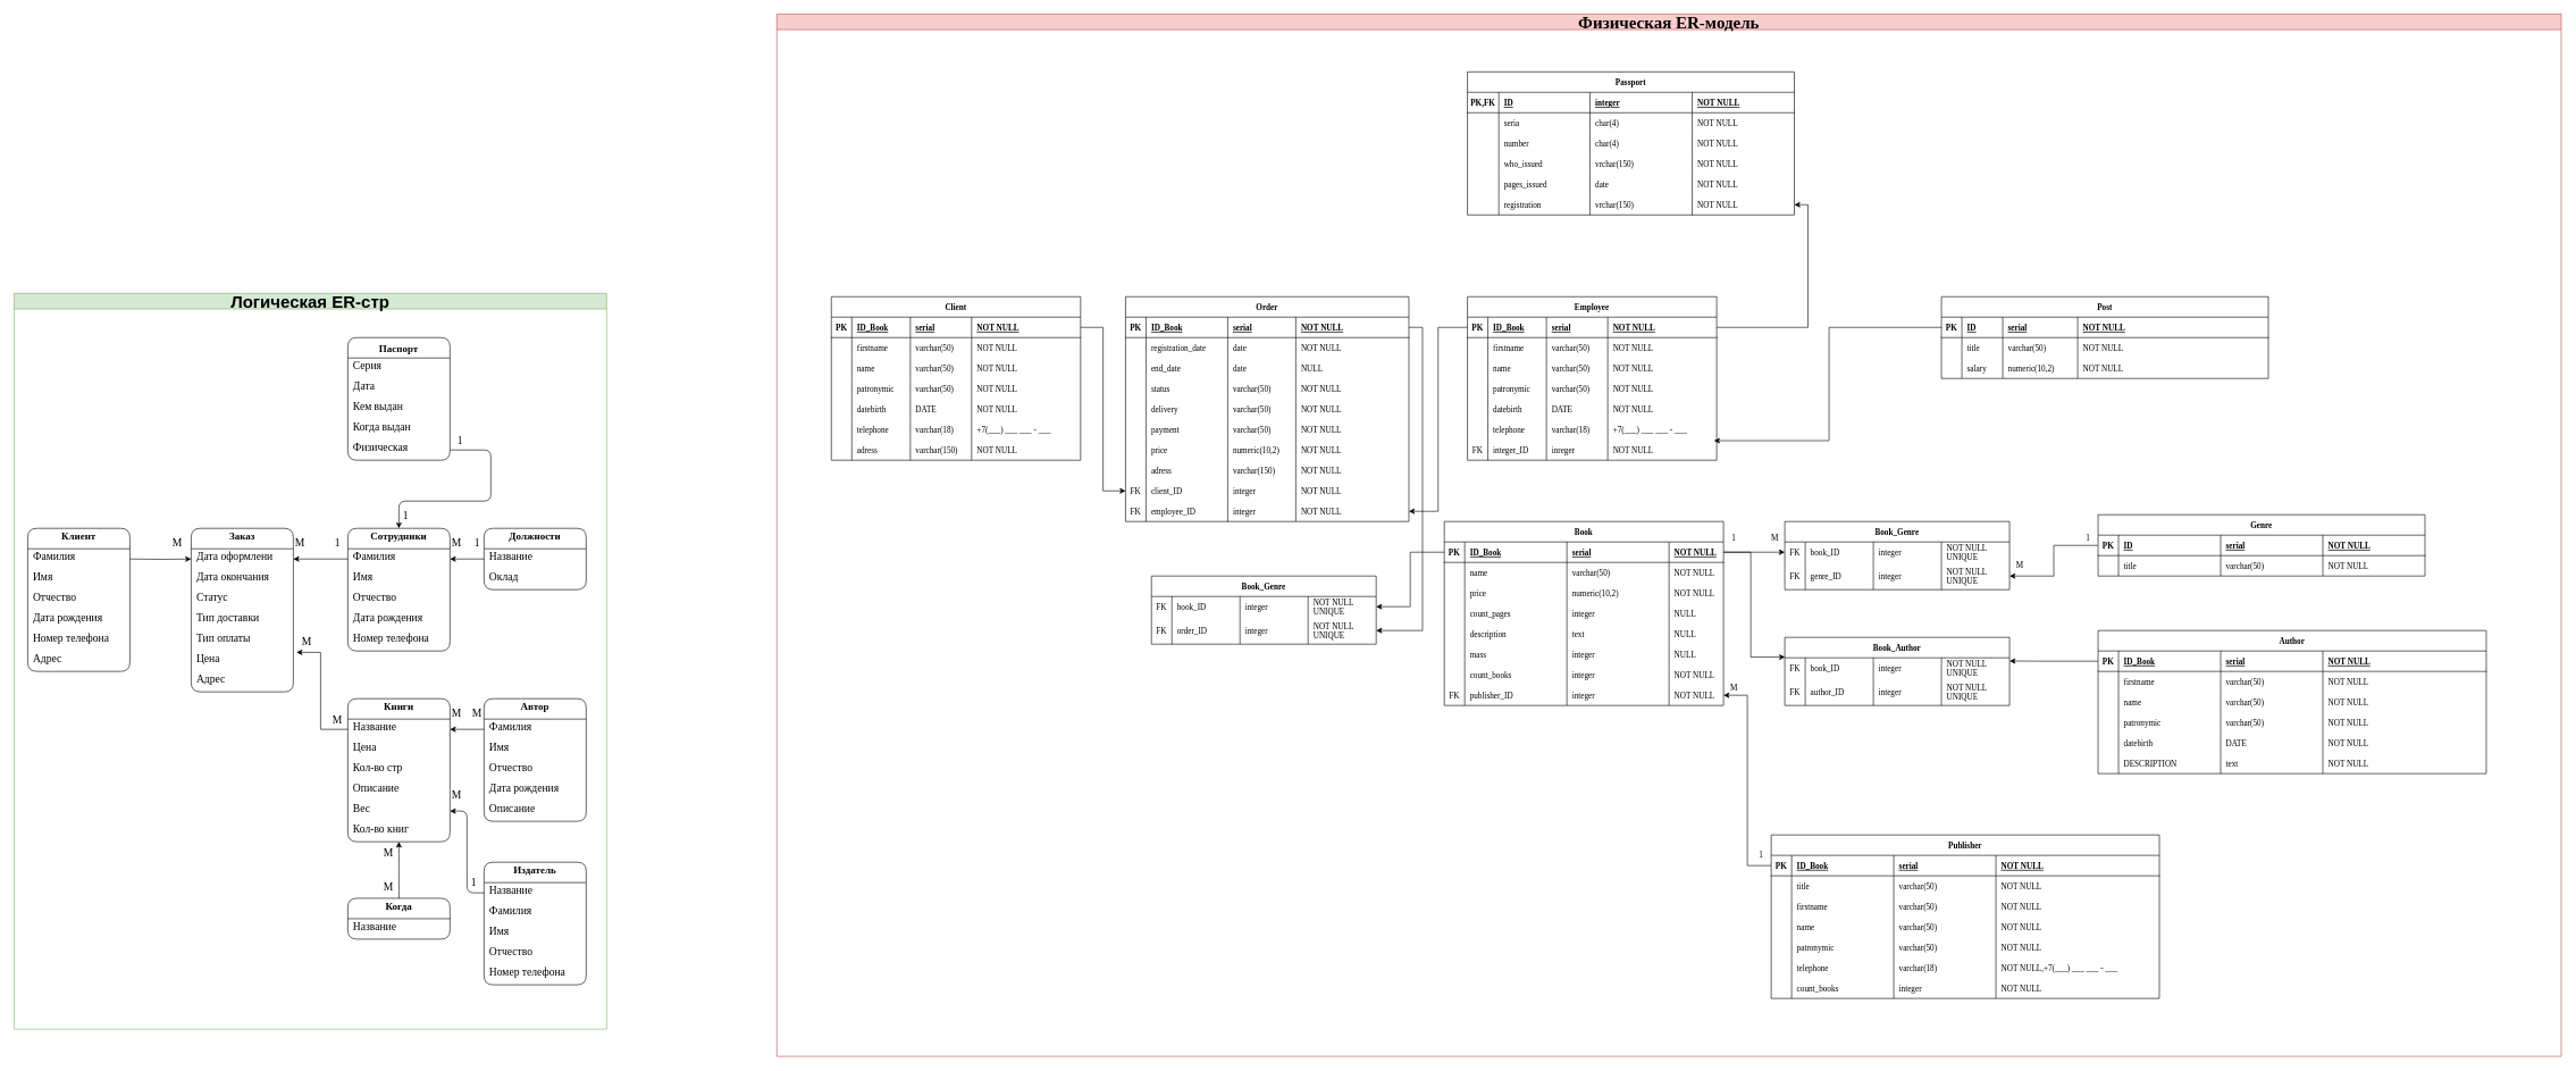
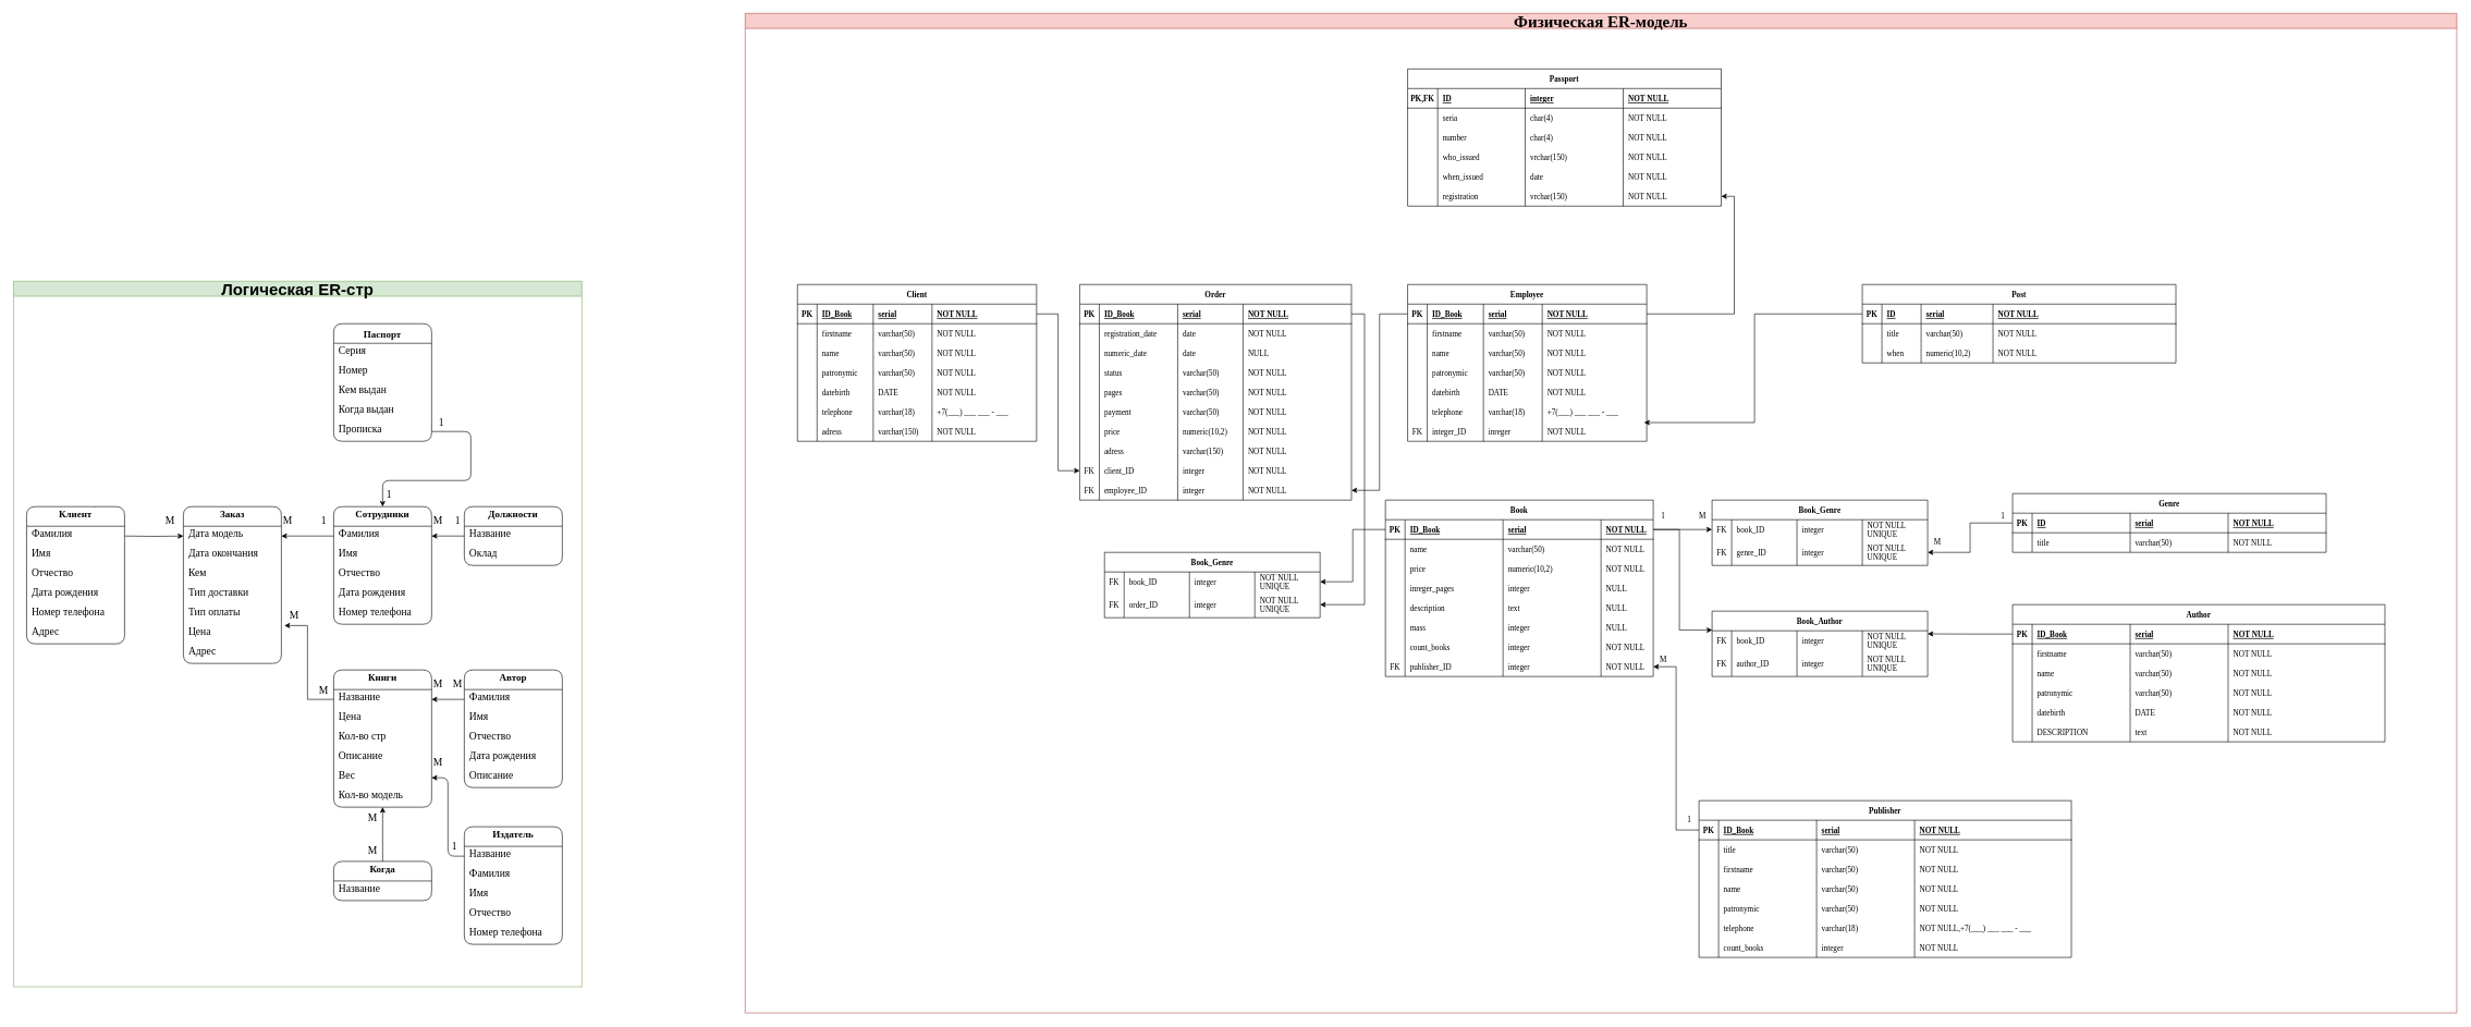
- <mxCell id="453" value="pages_issued" style="shape=partialRectangle;connectable=0;fillColor=none;top=0;left=0;bottom=0;right=0;align=left;spacingLeft=6;overflow=hidden;fontFamily=Verdana;html=0;" parent="451" vertex="1"><mxGeometry x="46" width="134" height="30" as="geometry"><mxRectangle width="134" height="30" as="alternateBounds" /></mxGeometry></mxCell>
+ <mxCell id="453" value="when_issued" style="shape=partialRectangle;connectable=0;fillColor=none;top=0;left=0;bottom=0;right=0;align=left;spacingLeft=6;overflow=hidden;fontFamily=Verdana;html=0;" parent="451" vertex="1"><mxGeometry x="46" width="134" height="30" as="geometry"><mxRectangle width="134" height="30" as="alternateBounds" /></mxGeometry></mxCell>
- <mxCell id="341" value="end_date" style="shape=partialRectangle;connectable=0;fillColor=none;top=0;left=0;bottom=0;right=0;align=left;spacingLeft=6;overflow=hidden;html=0;fontFamily=Verdana;" parent="339" vertex="1"><mxGeometry x="30" width="120" height="30" as="geometry"><mxRectangle width="120" height="30" as="alternateBounds" /></mxGeometry></mxCell>
+ <mxCell id="341" value="numeric_date" style="shape=partialRectangle;connectable=0;fillColor=none;top=0;left=0;bottom=0;right=0;align=left;spacingLeft=6;overflow=hidden;html=0;fontFamily=Verdana;" parent="339" vertex="1"><mxGeometry x="30" width="120" height="30" as="geometry"><mxRectangle width="120" height="30" as="alternateBounds" /></mxGeometry></mxCell>
- <mxCell id="323" value="salary" style="shape=partialRectangle;connectable=0;fillColor=none;top=0;left=0;bottom=0;right=0;align=left;spacingLeft=6;overflow=hidden;fontFamily=Verdana;html=0;" parent="321" vertex="1"><mxGeometry x="30" width="60.0" height="30" as="geometry"><mxRectangle width="60.0" height="30" as="alternateBounds" /></mxGeometry></mxCell>
+ <mxCell id="323" value="when" style="shape=partialRectangle;connectable=0;fillColor=none;top=0;left=0;bottom=0;right=0;align=left;spacingLeft=6;overflow=hidden;fontFamily=Verdana;html=0;" parent="321" vertex="1"><mxGeometry x="30" width="60.0" height="30" as="geometry"><mxRectangle width="60.0" height="30" as="alternateBounds" /></mxGeometry></mxCell>
- <mxCell id="73" value="Дата" style="shape=partialRectangle;connectable=0;fillColor=none;top=0;left=0;bottom=0;right=0;align=left;spacingLeft=6;overflow=hidden;fontSize=16;fontStyle=0;fontFamily=Verdana;rounded=1;spacingBottom=10;" parent="72" vertex="1"><mxGeometry width="150" height="30" as="geometry"><mxRectangle width="150" height="30" as="alternateBounds" /></mxGeometry></mxCell>
+ <mxCell id="73" value="Номер" style="shape=partialRectangle;connectable=0;fillColor=none;top=0;left=0;bottom=0;right=0;align=left;spacingLeft=6;overflow=hidden;fontSize=16;fontStyle=0;fontFamily=Verdana;rounded=1;spacingBottom=10;" parent="72" vertex="1"><mxGeometry width="150" height="30" as="geometry"><mxRectangle width="150" height="30" as="alternateBounds" /></mxGeometry></mxCell>
- <mxCell id="351" value="delivery" style="shape=partialRectangle;connectable=0;fillColor=none;top=0;left=0;bottom=0;right=0;align=left;spacingLeft=6;overflow=hidden;html=0;fontFamily=Verdana;" parent="349" vertex="1"><mxGeometry x="30" width="120" height="30" as="geometry"><mxRectangle width="120" height="30" as="alternateBounds" /></mxGeometry></mxCell>
+ <mxCell id="351" value="pages" style="shape=partialRectangle;connectable=0;fillColor=none;top=0;left=0;bottom=0;right=0;align=left;spacingLeft=6;overflow=hidden;html=0;fontFamily=Verdana;" parent="349" vertex="1"><mxGeometry x="30" width="120" height="30" as="geometry"><mxRectangle width="120" height="30" as="alternateBounds" /></mxGeometry></mxCell>
- <mxCell id="79" value="Физическая" style="shape=partialRectangle;connectable=0;fillColor=none;top=0;left=0;bottom=0;right=0;align=left;spacingLeft=6;overflow=hidden;fontSize=16;fontStyle=0;fontFamily=Verdana;rounded=1;spacingBottom=10;" parent="78" vertex="1"><mxGeometry width="150" height="30" as="geometry"><mxRectangle width="150" height="30" as="alternateBounds" /></mxGeometry></mxCell>
+ <mxCell id="79" value="Прописка" style="shape=partialRectangle;connectable=0;fillColor=none;top=0;left=0;bottom=0;right=0;align=left;spacingLeft=6;overflow=hidden;fontSize=16;fontStyle=0;fontFamily=Verdana;rounded=1;spacingBottom=10;" parent="78" vertex="1"><mxGeometry width="150" height="30" as="geometry"><mxRectangle width="150" height="30" as="alternateBounds" /></mxGeometry></mxCell>
- <mxCell id="85" value="Дата оформлени" style="shape=partialRectangle;connectable=0;fillColor=none;top=0;left=0;bottom=0;right=0;align=left;spacingLeft=6;overflow=hidden;fontSize=16;fontStyle=0;fontFamily=Verdana;rounded=1;spacingBottom=10;" parent="84" vertex="1"><mxGeometry width="150" height="30" as="geometry"><mxRectangle width="150" height="30" as="alternateBounds" /></mxGeometry></mxCell>
+ <mxCell id="85" value="Дата модель" style="shape=partialRectangle;connectable=0;fillColor=none;top=0;left=0;bottom=0;right=0;align=left;spacingLeft=6;overflow=hidden;fontSize=16;fontStyle=0;fontFamily=Verdana;rounded=1;spacingBottom=10;" parent="84" vertex="1"><mxGeometry width="150" height="30" as="geometry"><mxRectangle width="150" height="30" as="alternateBounds" /></mxGeometry></mxCell>
- <mxCell id="89" value="Статус" style="shape=partialRectangle;connectable=0;fillColor=none;top=0;left=0;bottom=0;right=0;align=left;spacingLeft=6;overflow=hidden;fontStyle=0;fontSize=16;fontFamily=Verdana;rounded=1;spacingBottom=10;" parent="88" vertex="1"><mxGeometry width="150" height="30" as="geometry"><mxRectangle width="150" height="30" as="alternateBounds" /></mxGeometry></mxCell>
+ <mxCell id="89" value="Кем" style="shape=partialRectangle;connectable=0;fillColor=none;top=0;left=0;bottom=0;right=0;align=left;spacingLeft=6;overflow=hidden;fontStyle=0;fontSize=16;fontFamily=Verdana;rounded=1;spacingBottom=10;" parent="88" vertex="1"><mxGeometry width="150" height="30" as="geometry"><mxRectangle width="150" height="30" as="alternateBounds" /></mxGeometry></mxCell>
- <mxCell id="140" value="count_pages" style="shape=partialRectangle;connectable=0;fillColor=none;top=0;left=0;bottom=0;right=0;align=left;spacingLeft=6;overflow=hidden;html=0;fontFamily=Verdana;" parent="138" vertex="1"><mxGeometry x="30" width="150" height="30" as="geometry"><mxRectangle width="150" height="30" as="alternateBounds" /></mxGeometry></mxCell>
+ <mxCell id="140" value="inreger_pages" style="shape=partialRectangle;connectable=0;fillColor=none;top=0;left=0;bottom=0;right=0;align=left;spacingLeft=6;overflow=hidden;html=0;fontFamily=Verdana;" parent="138" vertex="1"><mxGeometry x="30" width="150" height="30" as="geometry"><mxRectangle width="150" height="30" as="alternateBounds" /></mxGeometry></mxCell>
- <mxCell id="16" value="Кол-во книг" style="shape=partialRectangle;connectable=0;fillColor=none;top=0;left=0;bottom=0;right=0;align=left;spacingLeft=6;overflow=hidden;fontStyle=0;fontSize=16;fontFamily=Verdana;rounded=1;spacingBottom=10;" parent="15" vertex="1"><mxGeometry width="150" height="30" as="geometry"><mxRectangle width="150" height="30" as="alternateBounds" /></mxGeometry></mxCell>
+ <mxCell id="16" value="Кол-во модель" style="shape=partialRectangle;connectable=0;fillColor=none;top=0;left=0;bottom=0;right=0;align=left;spacingLeft=6;overflow=hidden;fontStyle=0;fontSize=16;fontFamily=Verdana;rounded=1;spacingBottom=10;" parent="15" vertex="1"><mxGeometry width="150" height="30" as="geometry"><mxRectangle width="150" height="30" as="alternateBounds" /></mxGeometry></mxCell>
